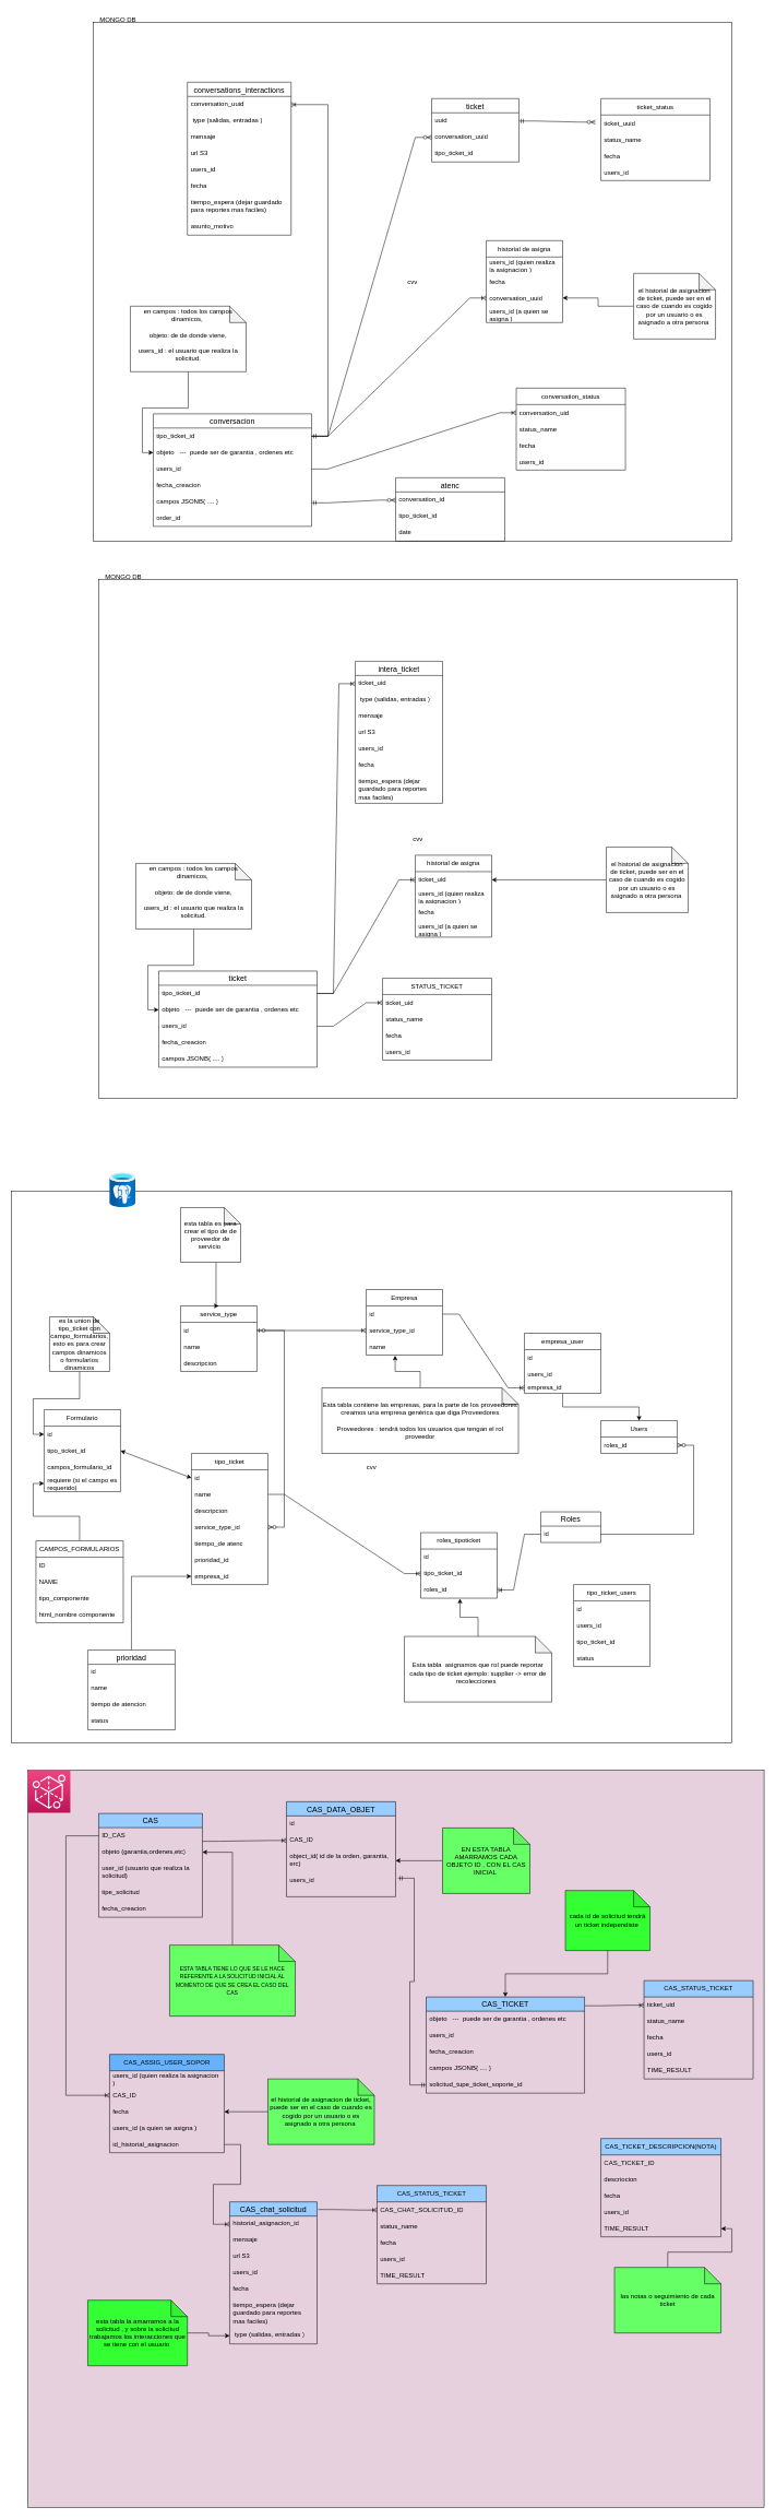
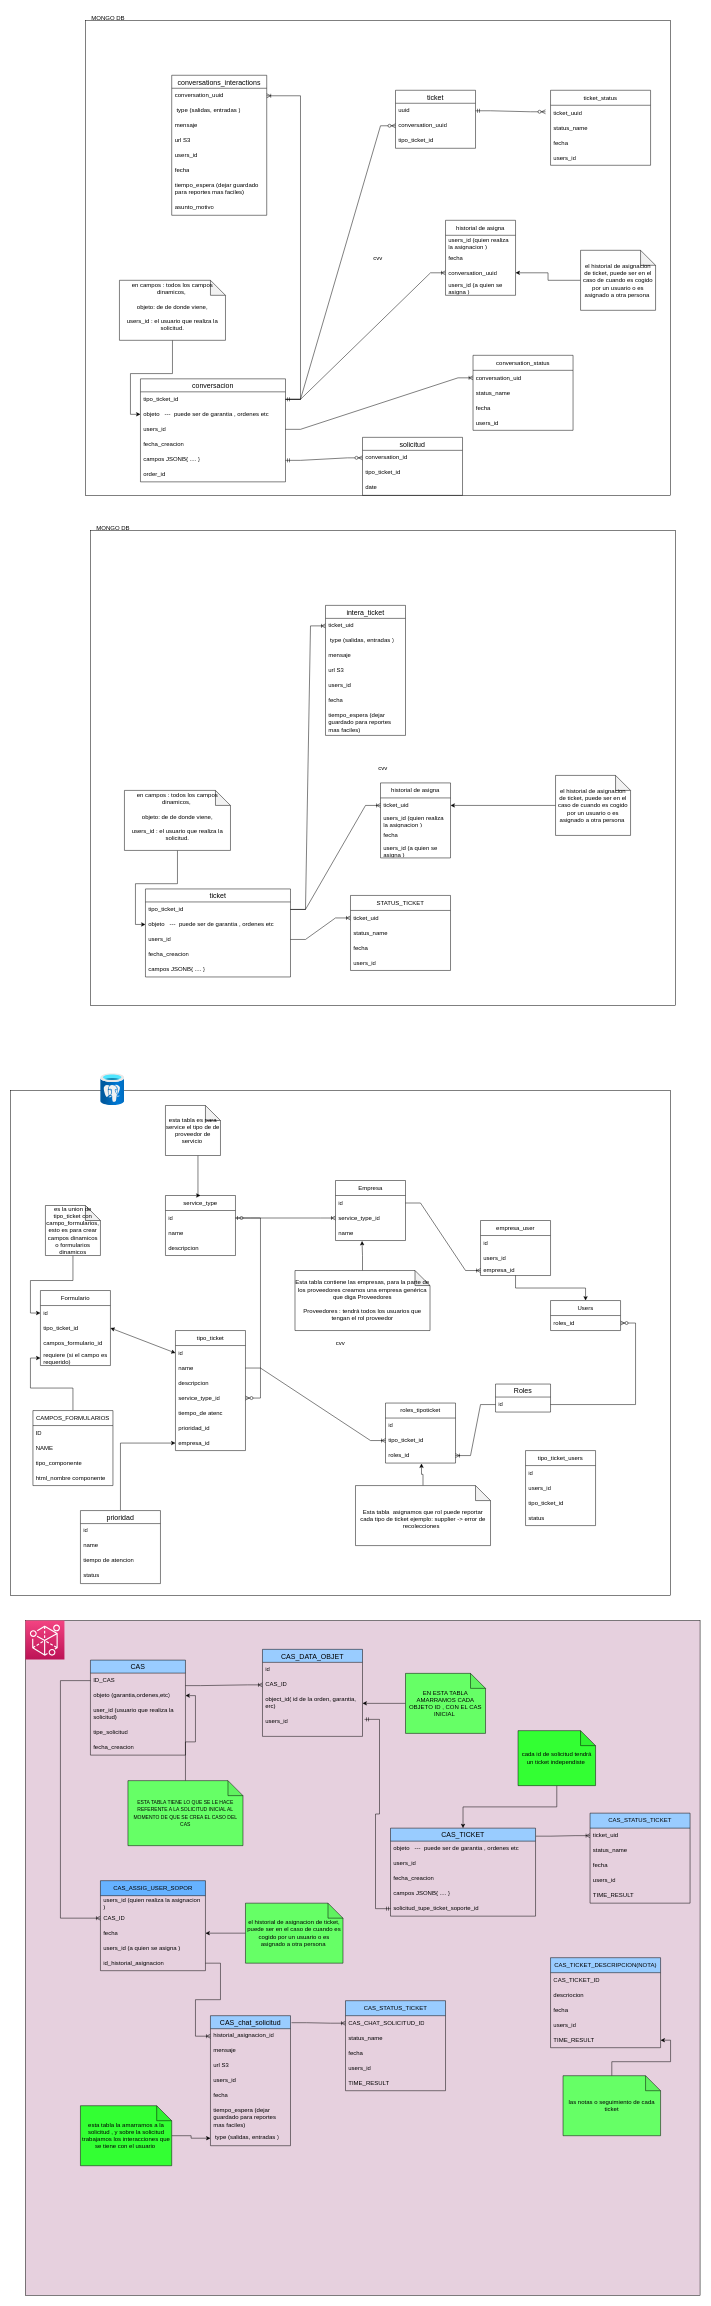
- <mxCell id="220" value="atenc" style="swimlane;fontStyle=0;childLayout=stackLayout;horizontal=1;startSize=26;horizontalStack=0;resizeParent=1;resizeParentMax=0;resizeLast=0;collapsible=1;marginBottom=0;align=center;fontSize=14;" vertex="1" parent="1"><mxGeometry x="724" y="874" width="200" height="116" as="geometry" /></mxCell>
+ <mxCell id="220" value="solicitud" style="swimlane;fontStyle=0;childLayout=stackLayout;horizontal=1;startSize=26;horizontalStack=0;resizeParent=1;resizeParentMax=0;resizeLast=0;collapsible=1;marginBottom=0;align=center;fontSize=14;" vertex="1" parent="1"><mxGeometry x="724" y="874" width="200" height="116" as="geometry" /></mxCell>
- <mxCell id="43" value="esta tabla es para crear el tipo de de proveedor de servicio&amp;nbsp;" style="shape=note;whiteSpace=wrap;html=1;backgroundOutline=1;darkOpacity=0.05;" vertex="1" parent="1"><mxGeometry x="330" y="2210" width="110" height="100" as="geometry" /></mxCell>
+ <mxCell id="43" value="esta tabla es para service el tipo de de proveedor de servicio&amp;nbsp;" style="shape=note;whiteSpace=wrap;html=1;backgroundOutline=1;darkOpacity=0.05;" vertex="1" parent="1"><mxGeometry x="330" y="2210" width="110" height="100" as="geometry" /></mxCell>
- <mxCell id="45" value="Esta tabla contiene las empresas, para la parte de los proveedores creamos una empresa genérica que diga Proveedores&lt;br&gt;&lt;br&gt;Proveedores : tendrá todos los usuarios que tengan el rol proveedor" style="shape=note;whiteSpace=wrap;html=1;backgroundOutline=1;darkOpacity=0.05;" vertex="1" parent="1"><mxGeometry x="589" y="2540" width="360" height="120" as="geometry" /></mxCell>
+ <mxCell id="45" value="Esta tabla contiene las empresas, para la parte de los proveedores creamos una empresa genérica que diga Proveedores&lt;br&gt;&lt;br&gt;Proveedores : tendrá todos los usuarios que tengan el rol proveedor" style="shape=note;whiteSpace=wrap;html=1;backgroundOutline=1;darkOpacity=0.05;" vertex="1" parent="1"><mxGeometry x="589" y="2540" width="270" height="120" as="geometry" /></mxCell>
- <mxCell id="51" value="&lt;br&gt;Esta tabla&amp;nbsp; asignamos que rol puede reportar cada tipo de ticket ejemplo: supplier -&amp;gt; error de recolecciones&amp;nbsp;&amp;nbsp;" style="shape=note;whiteSpace=wrap;html=1;backgroundOutline=1;darkOpacity=0.05;" vertex="1" parent="1"><mxGeometry x="740" y="2995" width="270" height="120" as="geometry" /></mxCell>
+ <mxCell id="51" value="&lt;br&gt;Esta tabla&amp;nbsp; asignamos que rol puede reportar cada tipo de ticket ejemplo: supplier -&amp;gt; error de recolecciones&amp;nbsp;&amp;nbsp;" style="shape=note;whiteSpace=wrap;html=1;backgroundOutline=1;darkOpacity=0.05;" vertex="1" parent="1"><mxGeometry x="710" y="2970" width="270" height="120" as="geometry" /></mxCell>
- <mxCell id="163" value="&lt;font style=&quot;font-size: 10px;&quot;&gt;ESTA TABLA TIENE LO QUE SE LE HACE REFERENTE A LA SOLICITUD INICIAL AL MOMENTO DE QUE SE CREA EL CASO DEL CAS&lt;/font&gt;" style="shape=note;whiteSpace=wrap;html=1;backgroundOutline=1;darkOpacity=0.05;fillColor=#66FF66;" vertex="1" parent="1"><mxGeometry y="3560" width="230" height="130" as="geometry" x="310" /></mxCell>
+ <mxCell id="163" value="&lt;font style=&quot;font-size: 10px;&quot;&gt;ESTA TABLA TIENE LO QUE SE LE HACE REFERENTE A LA SOLICITUD INICIAL AL MOMENTO DE QUE SE CREA EL CASO DEL CAS&lt;/font&gt;" style="shape=note;whiteSpace=wrap;html=1;backgroundOutline=1;darkOpacity=0.05;fillColor=#66FF66;" vertex="1" parent="1"><mxGeometry x="255" y="3560" width="230" height="130" as="geometry" /></mxCell>
